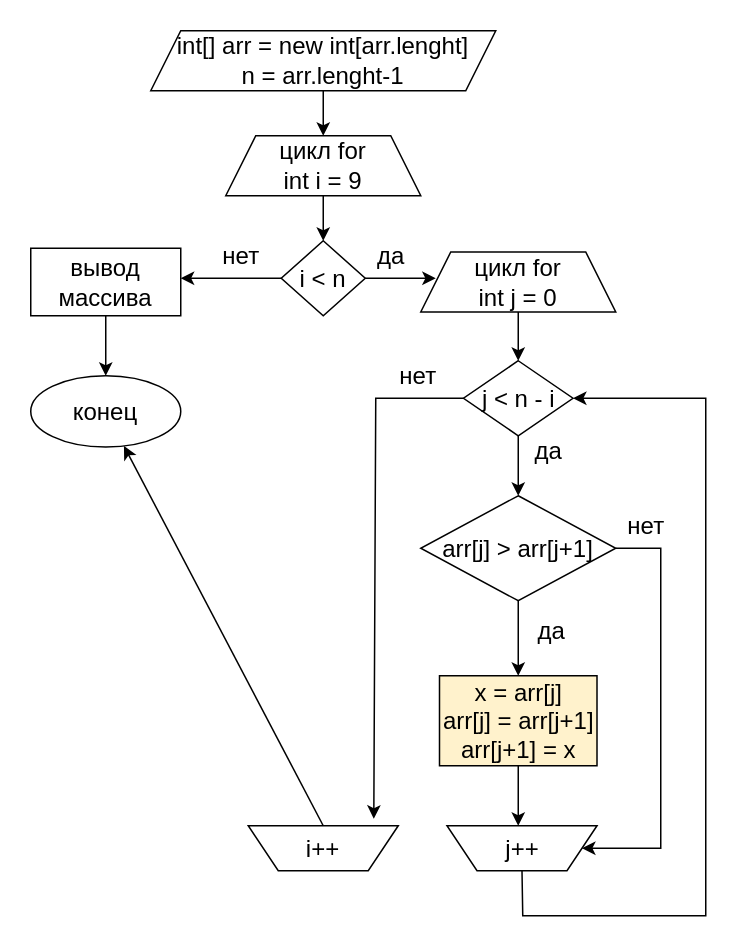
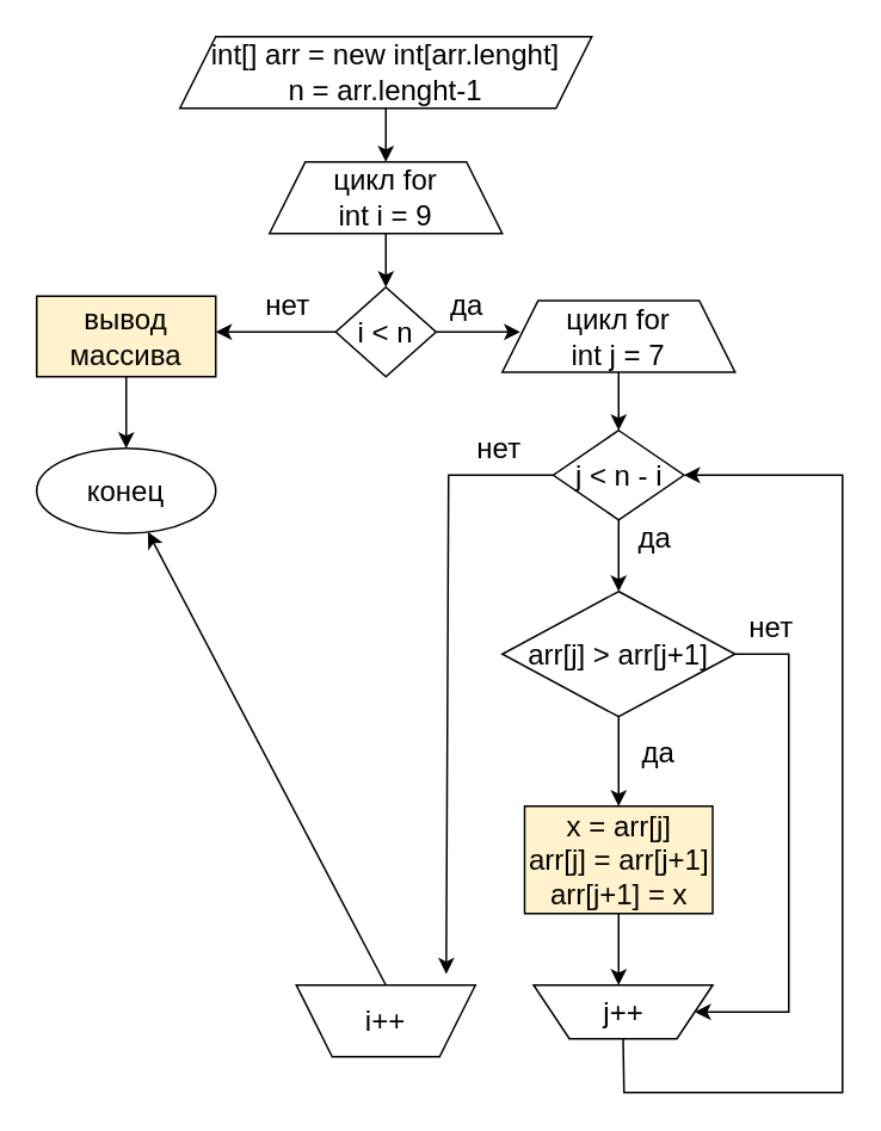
- <mxCell id="9" value="вывод массива" style="rounded=0;whiteSpace=wrap;html=1;fontSize=16;" vertex="1" parent="1"><mxGeometry x="20" y="165" width="100" height="45" as="geometry" /></mxCell>
+ <mxCell id="9" value="вывод массива" style="rounded=0;whiteSpace=wrap;html=1;fontSize=16;fillColor=#fff2cc;" vertex="1" parent="1"><mxGeometry x="20" y="165" width="100" height="45" as="geometry" /></mxCell>
- <mxCell id="13" value="цикл for&lt;br&gt;int j = 0" style="shape=trapezoid;perimeter=trapezoidPerimeter;whiteSpace=wrap;html=1;fixedSize=1;fontSize=16;" vertex="1" parent="1"><mxGeometry x="280" y="167.5" width="130" height="40" as="geometry" /></mxCell>
+ <mxCell id="13" value="цикл for&lt;br&gt;int j = 7" style="shape=trapezoid;perimeter=trapezoidPerimeter;whiteSpace=wrap;html=1;fixedSize=1;fontSize=16;" vertex="1" parent="1"><mxGeometry x="280" y="167.5" width="130" height="40" as="geometry" /></mxCell>
- <mxCell id="27" value="i++" style="shape=trapezoid;perimeter=trapezoidPerimeter;whiteSpace=wrap;html=1;fixedSize=1;fontSize=16;direction=west;" vertex="1" parent="1"><mxGeometry x="165" y="550" width="100" height="30" as="geometry" /></mxCell>
+ <mxCell id="27" value="i++" style="shape=trapezoid;perimeter=trapezoidPerimeter;whiteSpace=wrap;html=1;fixedSize=1;fontSize=16;direction=west;" vertex="1" parent="1"><mxGeometry x="165" y="550" width="100" height="40" as="geometry" /></mxCell>
